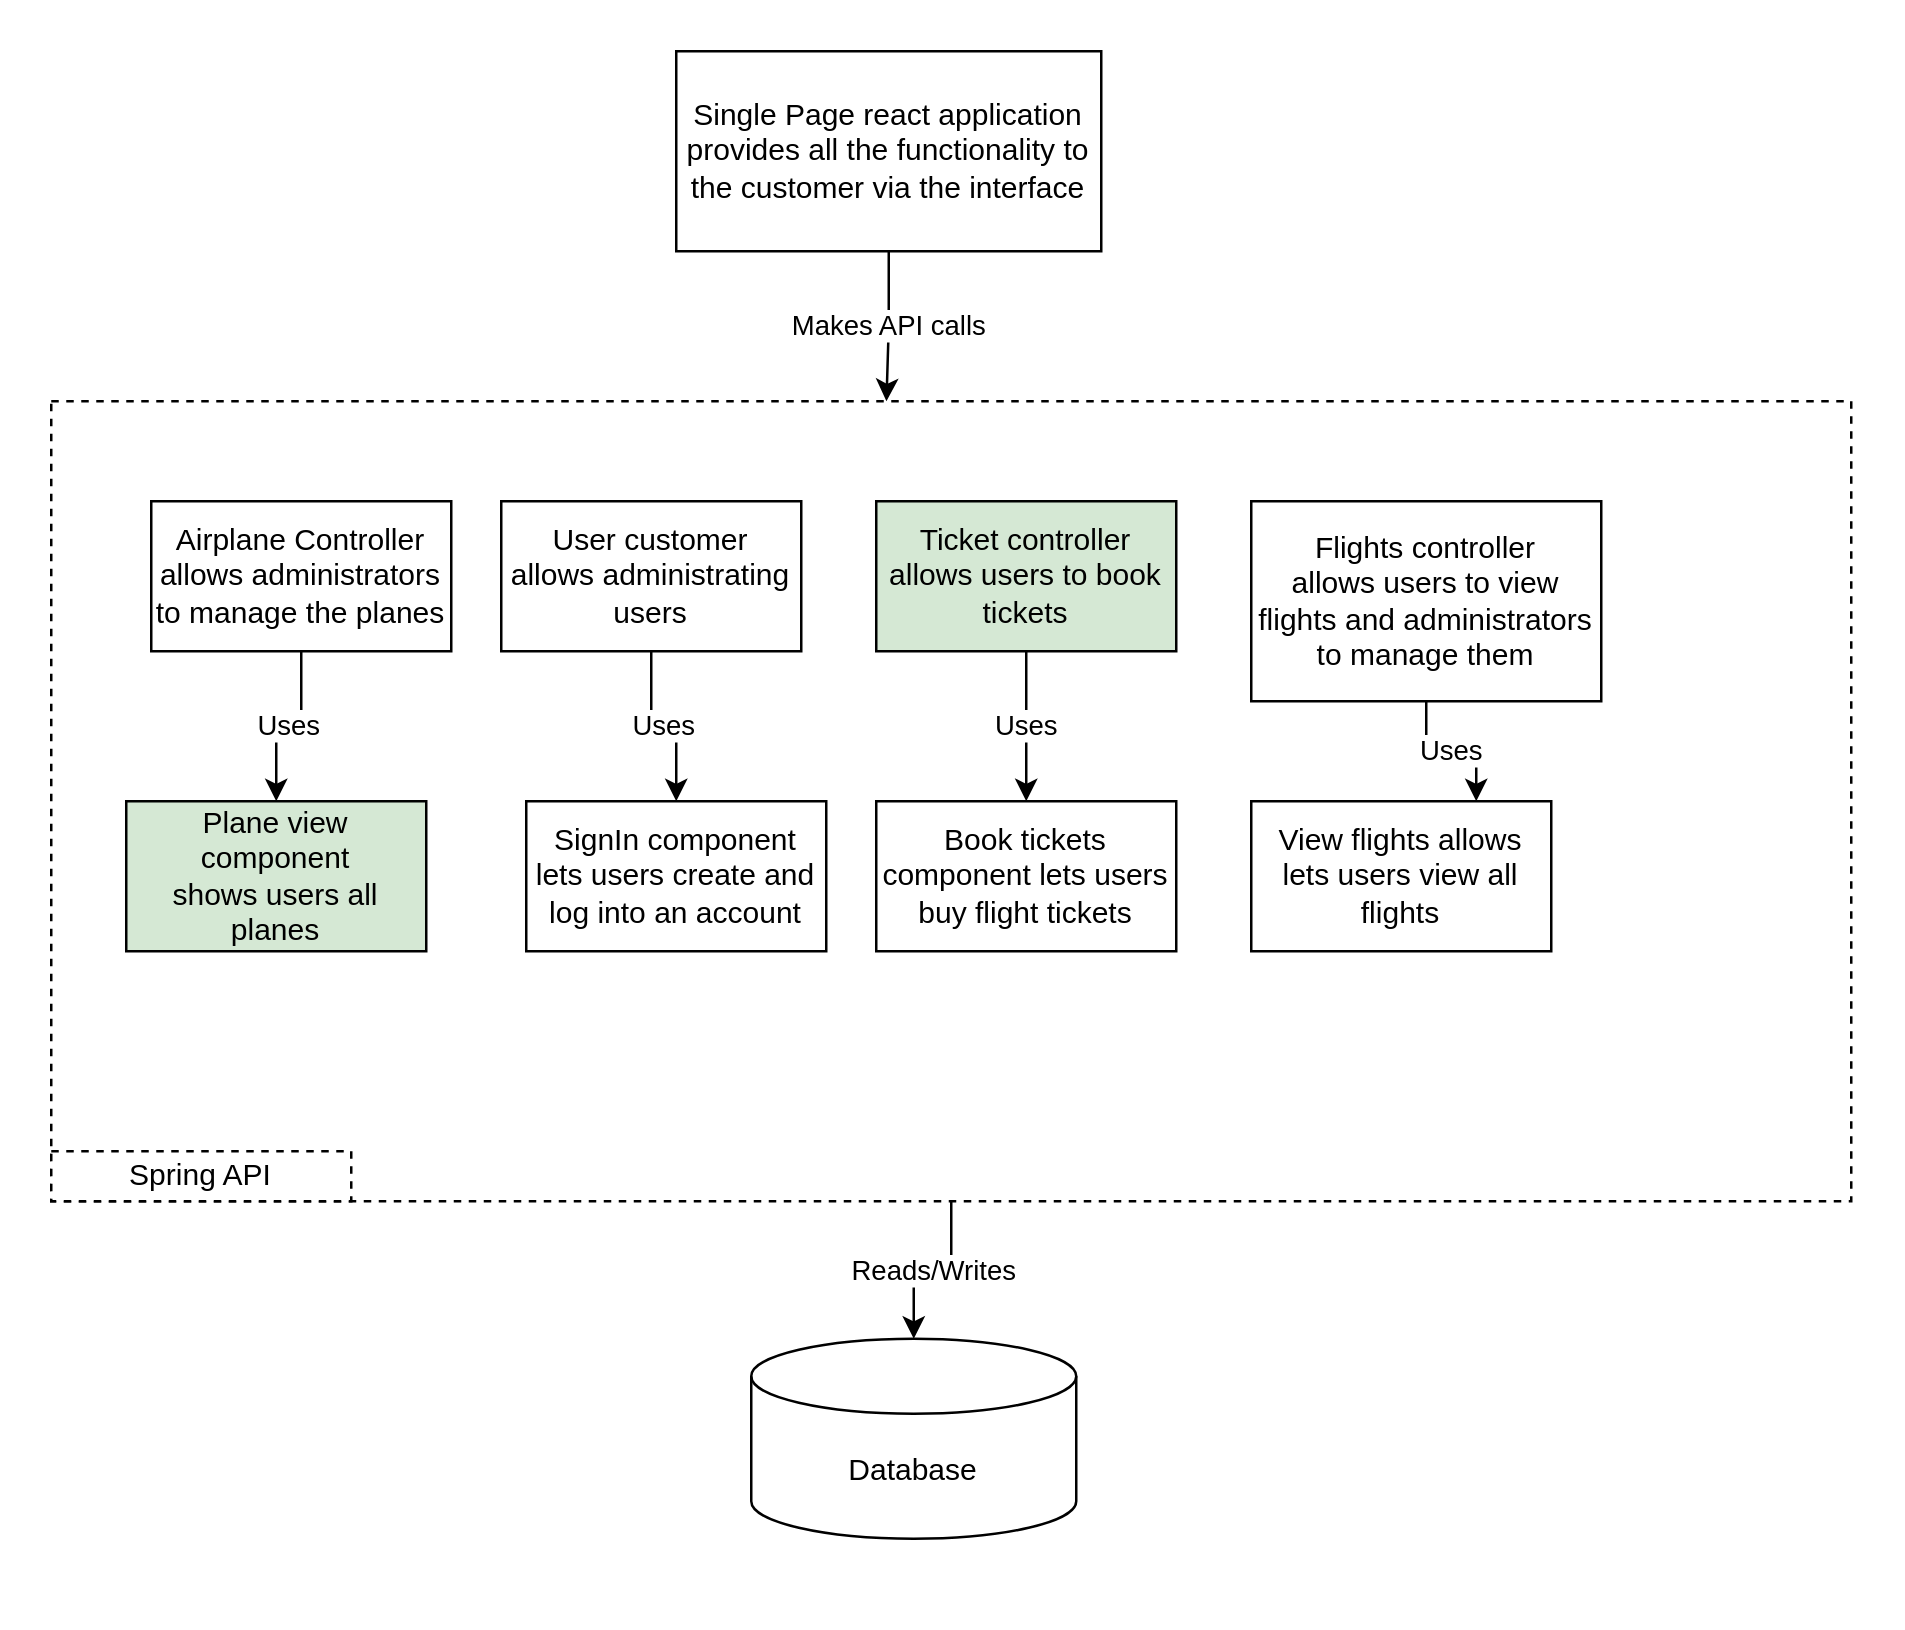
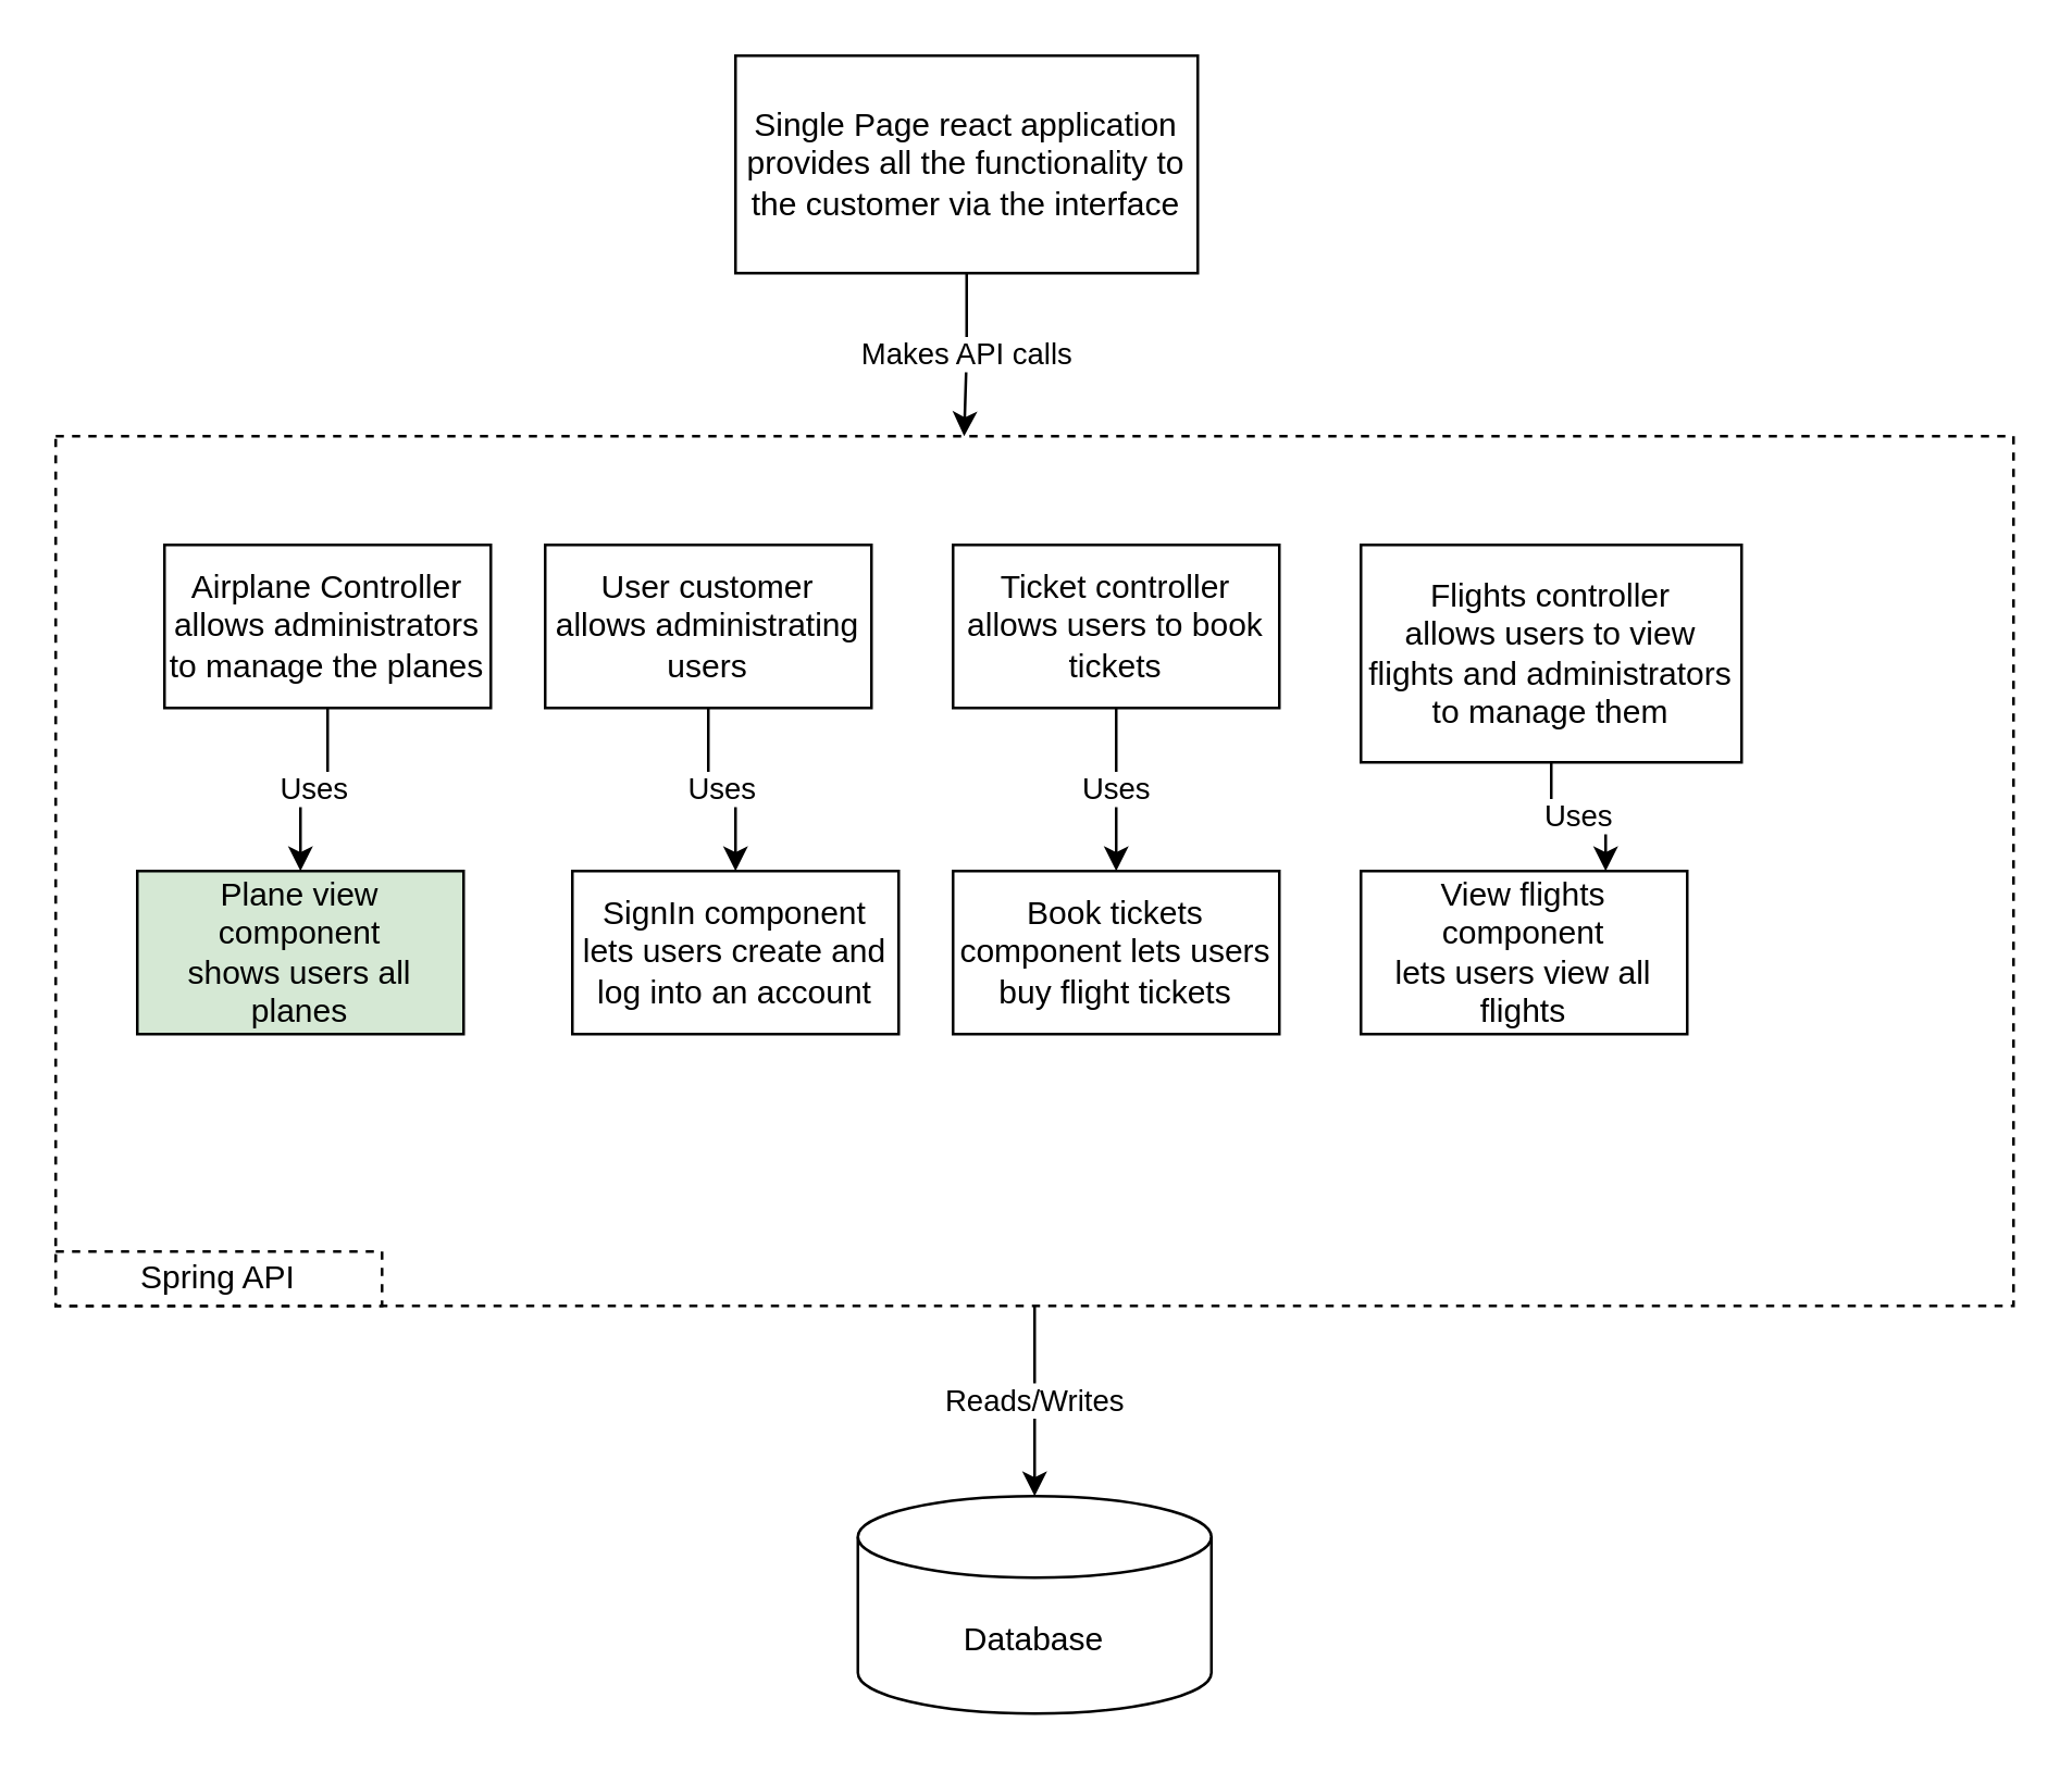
- <mxCell id="12" value="Ticket controller&lt;br&gt;allows users to book tickets" style="rounded=0;whiteSpace=wrap;html=1;strokeColor=#000000;fillColor=#d5e8d4;" vertex="1" parent="1"><mxGeometry x="350" y="200" width="120" height="60" as="geometry" /></mxCell>
+ <mxCell id="12" value="Ticket controller&lt;br&gt;allows users to book tickets" style="rounded=0;whiteSpace=wrap;html=1;strokeColor=#000000;fillColor=#ffffff;" vertex="1" parent="1"><mxGeometry x="350" y="200" width="120" height="60" as="geometry" /></mxCell>
- <mxCell id="17" value="View flights allows&lt;br&gt;lets users view all flights" style="rounded=0;whiteSpace=wrap;html=1;strokeColor=#000000;fillColor=#ffffff;" vertex="1" parent="1"><mxGeometry x="500" y="320" width="120" height="60" as="geometry" /></mxCell>
+ <mxCell id="17" value="View flights component&lt;br&gt;lets users view all flights" style="rounded=0;whiteSpace=wrap;html=1;strokeColor=#000000;fillColor=#ffffff;" vertex="1" parent="1"><mxGeometry x="500" y="320" width="120" height="60" as="geometry" /></mxCell>
- <mxCell id="15" value="Database" style="shape=cylinder3;whiteSpace=wrap;html=1;boundedLbl=1;backgroundOutline=1;size=15;" vertex="1" parent="1"><mxGeometry x="300" y="535" width="130" height="80" as="geometry" /></mxCell>
+ <mxCell id="15" value="Database" style="shape=cylinder3;whiteSpace=wrap;html=1;boundedLbl=1;backgroundOutline=1;size=15;" vertex="1" parent="1"><mxGeometry x="315" y="550" width="130" height="80" as="geometry" /></mxCell>
